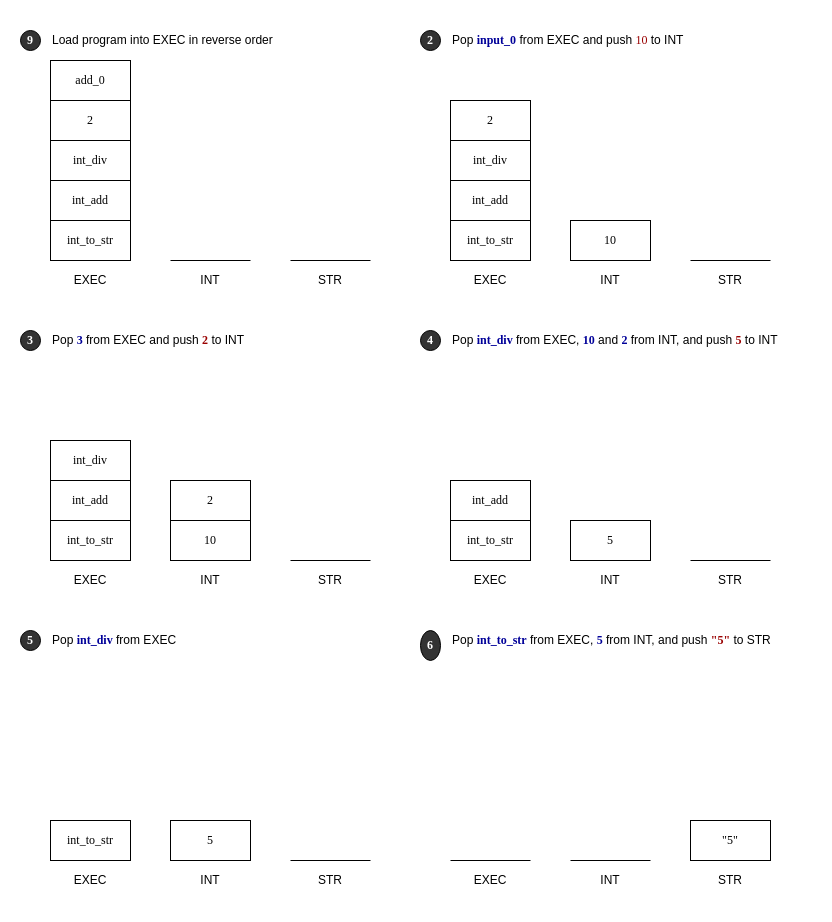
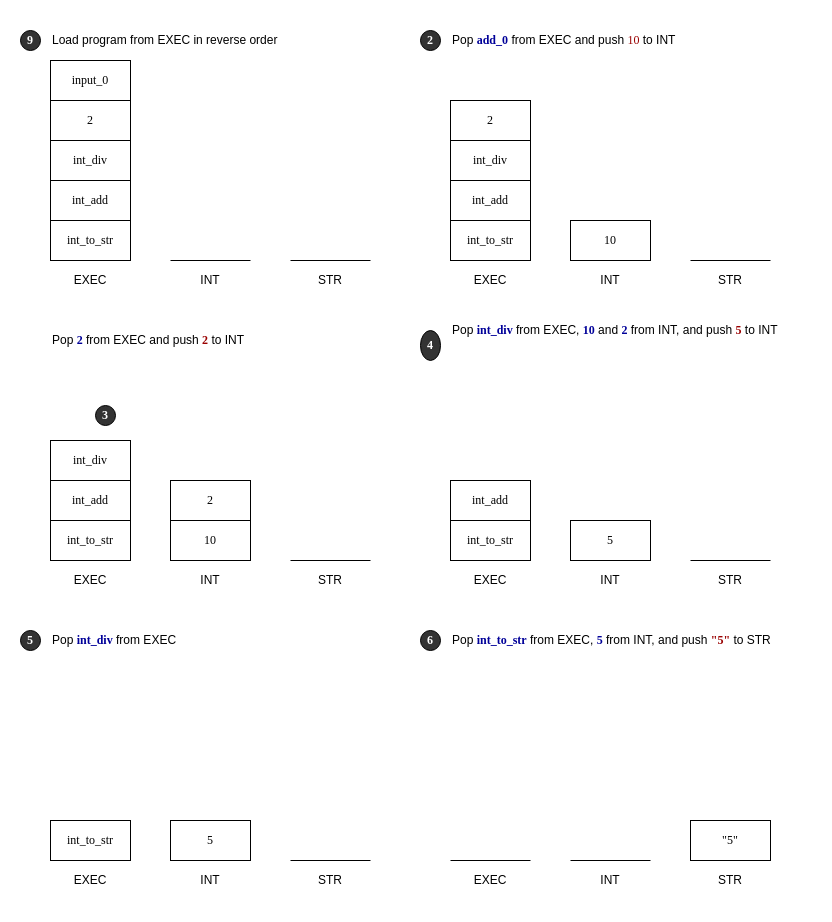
- <mxCell id="55" value="Load program into EXEC in reverse order" style="text;html=1;strokeColor=none;fillColor=none;align=left;verticalAlign=middle;whiteSpace=wrap;rounded=0;fontFamily=Helvetica;fontColor=#000000;" parent="1" vertex="1"><mxGeometry x="50" width="360" height="40" as="geometry" y="20" /></mxCell>
+ <mxCell id="55" value="Load program from EXEC in reverse order" style="text;html=1;strokeColor=none;fillColor=none;align=left;verticalAlign=middle;whiteSpace=wrap;rounded=0;fontFamily=Helvetica;fontColor=#000000;" parent="1" vertex="1"><mxGeometry x="50" width="360" height="40" as="geometry" y="20" /></mxCell>
- <mxCell id="56" value="Pop &lt;font color=&quot;#000099&quot; face=&quot;Lucida Console&quot;&gt;&lt;b&gt;input_0&lt;/b&gt;&lt;/font&gt; from EXEC and push &lt;font color=&quot;#990000&quot; face=&quot;Lucida Console&quot;&gt;10&lt;/font&gt; to INT" style="text;html=1;strokeColor=none;fillColor=none;align=left;verticalAlign=middle;whiteSpace=wrap;rounded=0;fontFamily=Helvetica;fontColor=#000000;" parent="1" vertex="1"><mxGeometry x="450" width="360" height="40" as="geometry" y="20" /></mxCell>
+ <mxCell id="56" value="Pop &lt;font color=&quot;#000099&quot; face=&quot;Lucida Console&quot;&gt;&lt;b&gt;add_0&lt;/b&gt;&lt;/font&gt; from EXEC and push &lt;font color=&quot;#990000&quot; face=&quot;Lucida Console&quot;&gt;10&lt;/font&gt; to INT" style="text;html=1;strokeColor=none;fillColor=none;align=left;verticalAlign=middle;whiteSpace=wrap;rounded=0;fontFamily=Helvetica;fontColor=#000000;" parent="1" vertex="1"><mxGeometry x="450" width="360" height="40" as="geometry" y="20" /></mxCell>
- <mxCell id="2" value="add_0" style="rounded=0;whiteSpace=wrap;html=1;fillColor=none;fontFamily=Lucida Console;" parent="1" vertex="1"><mxGeometry x="50" y="60" width="80" height="40" as="geometry" /></mxCell>
+ <mxCell id="2" value="input_0" style="rounded=0;whiteSpace=wrap;html=1;fillColor=none;fontFamily=Lucida Console;" parent="1" vertex="1"><mxGeometry x="50" y="60" width="80" height="40" as="geometry" /></mxCell>
- <mxCell id="51" value="3" style="ellipse;whiteSpace=wrap;html=1;aspect=fixed;fontFamily=Lucida Console;fillColor=#333333;fontStyle=1;fontColor=#FFFFFF;" parent="1" vertex="1"><mxGeometry x="20" y="330" width="20" height="20" as="geometry" /></mxCell>
+ <mxCell id="51" value="3" style="ellipse;whiteSpace=wrap;html=1;aspect=fixed;fontFamily=Lucida Console;fillColor=#333333;fontStyle=1;fontColor=#FFFFFF;" parent="1" vertex="1"><mxGeometry x="95" y="405" width="20" height="20" as="geometry" /></mxCell>
- <mxCell id="57" value="Pop &lt;font color=&quot;#000099&quot; face=&quot;Lucida Console&quot;&gt;&lt;b&gt;3&lt;/b&gt;&lt;/font&gt; from EXEC and push &lt;font face=&quot;Lucida Console&quot; color=&quot;#990000&quot;&gt;&lt;b&gt;2&lt;/b&gt;&lt;/font&gt; to INT" style="text;html=1;strokeColor=none;fillColor=none;align=left;verticalAlign=middle;whiteSpace=wrap;rounded=0;fontFamily=Helvetica;fontColor=#000000;" parent="1" vertex="1"><mxGeometry x="50" y="320" width="360" height="40" as="geometry" /></mxCell>
+ <mxCell id="57" value="Pop &lt;font color=&quot;#000099&quot; face=&quot;Lucida Console&quot;&gt;&lt;b&gt;2&lt;/b&gt;&lt;/font&gt; from EXEC and push &lt;font face=&quot;Lucida Console&quot; color=&quot;#990000&quot;&gt;&lt;b&gt;2&lt;/b&gt;&lt;/font&gt; to INT" style="text;html=1;strokeColor=none;fillColor=none;align=left;verticalAlign=middle;whiteSpace=wrap;rounded=0;fontFamily=Helvetica;fontColor=#000000;" parent="1" vertex="1"><mxGeometry x="50" y="320" width="360" height="40" as="geometry" /></mxCell>
- <mxCell id="52" value="4" style="ellipse;whiteSpace=wrap;html=1;aspect=fixed;fontFamily=Lucida Console;fillColor=#333333;fontStyle=1;fontColor=#FFFFFF;" parent="1" vertex="1"><mxGeometry x="420" y="330" width="20" height="20" as="geometry" /></mxCell>
+ <mxCell id="52" value="4" style="ellipse;whiteSpace=wrap;html=1;aspect=fixed;fontFamily=Lucida Console;fillColor=#333333;fontStyle=1;fontColor=#FFFFFF;" parent="1" vertex="1"><mxGeometry x="420" y="330" width="20" height="30" as="geometry" /></mxCell>
- <mxCell id="58" value="Pop &lt;font color=&quot;#000099&quot; face=&quot;Lucida Console&quot;&gt;&lt;b&gt;int_div&lt;/b&gt;&lt;/font&gt;&amp;nbsp;from EXEC, &lt;font color=&quot;#000099&quot; face=&quot;Lucida Console&quot;&gt;&lt;b&gt;10&lt;/b&gt;&lt;/font&gt; and &lt;font color=&quot;#000099&quot; face=&quot;Lucida Console&quot;&gt;&lt;b&gt;2&lt;/b&gt;&lt;/font&gt; from INT, and push &lt;font color=&quot;#990000&quot; face=&quot;Lucida Console&quot;&gt;&lt;b&gt;5&lt;/b&gt;&lt;/font&gt; to INT" style="text;html=1;strokeColor=none;fillColor=none;align=left;verticalAlign=middle;whiteSpace=wrap;rounded=0;fontFamily=Helvetica;fontColor=#000000;" parent="1" vertex="1"><mxGeometry x="450" y="320" width="360" height="40" as="geometry" /></mxCell>
+ <mxCell id="58" value="Pop &lt;font color=&quot;#000099&quot; face=&quot;Lucida Console&quot;&gt;&lt;b&gt;int_div&lt;/b&gt;&lt;/font&gt;&amp;nbsp;from EXEC, &lt;font color=&quot;#000099&quot; face=&quot;Lucida Console&quot;&gt;&lt;b&gt;10&lt;/b&gt;&lt;/font&gt; and &lt;font color=&quot;#000099&quot; face=&quot;Lucida Console&quot;&gt;&lt;b&gt;2&lt;/b&gt;&lt;/font&gt; from INT, and push &lt;font color=&quot;#990000&quot; face=&quot;Lucida Console&quot;&gt;&lt;b&gt;5&lt;/b&gt;&lt;/font&gt; to INT" style="text;html=1;strokeColor=none;fillColor=none;align=left;verticalAlign=middle;whiteSpace=wrap;rounded=0;fontFamily=Helvetica;fontColor=#000000;" parent="1" vertex="1"><mxGeometry x="450" y="310" width="360" height="40" as="geometry" /></mxCell>
- <mxCell id="54" value="6" style="ellipse;whiteSpace=wrap;html=1;aspect=fixed;fontFamily=Lucida Console;fillColor=#333333;fontStyle=1;fontColor=#FFFFFF;" parent="1" vertex="1"><mxGeometry x="420" y="630" width="20" height="30" as="geometry" /></mxCell>
+ <mxCell id="54" value="6" style="ellipse;whiteSpace=wrap;html=1;aspect=fixed;fontFamily=Lucida Console;fillColor=#333333;fontStyle=1;fontColor=#FFFFFF;" parent="1" vertex="1"><mxGeometry x="420" y="630" width="20" height="20" as="geometry" /></mxCell>
